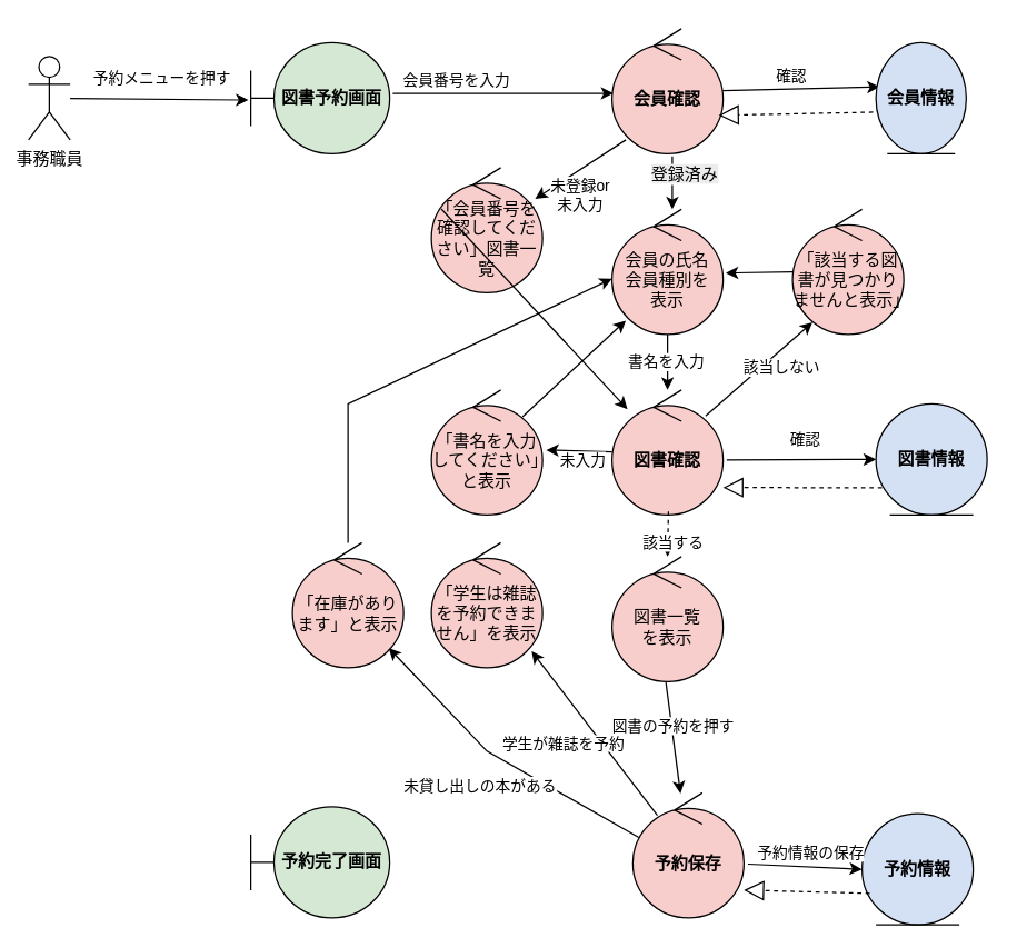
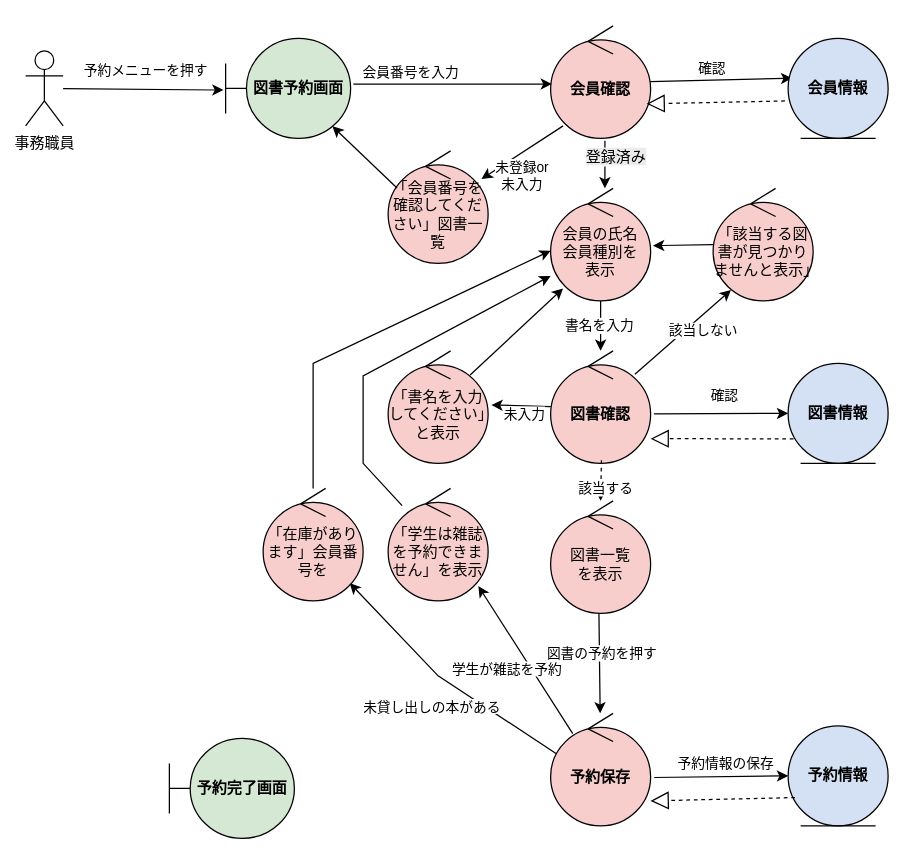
- <mxCell id="11" value="&lt;b&gt;会員情報&lt;/b&gt;" style="ellipse;shape=umlEntity;whiteSpace=wrap;html=1;fillColor=#D4E1F5;" parent="1" vertex="1"><mxGeometry x="630" y="30" width="65" height="80" as="geometry" /></mxCell>
+ <mxCell id="11" value="&lt;b&gt;会員情報&lt;/b&gt;" style="ellipse;shape=umlEntity;whiteSpace=wrap;html=1;fillColor=#D4E1F5;" parent="1" vertex="1"><mxGeometry x="630" y="30" width="80" height="80" as="geometry" /></mxCell>
- <mxCell id="30" style="edgeStyle=none;rounded=0;orthogonalLoop=1;jettySize=auto;html=1;exitX=0.089;exitY=0.33;exitDx=0;exitDy=0;exitPerimeter=0;" parent="1" source="14" target="24" edge="1"><mxGeometry relative="1" as="geometry"><mxPoint x="290" y="195" as="sourcePoint" /></mxGeometry></mxCell>
+ <mxCell id="30" style="edgeStyle=none;rounded=0;orthogonalLoop=1;jettySize=auto;html=1;exitX=0.089;exitY=0.33;exitDx=0;exitDy=0;exitPerimeter=0;entryX=0.854;entryY=0.878;entryDx=0;entryDy=0;entryPerimeter=0;" parent="1" source="14" target="3" edge="1"><mxGeometry relative="1" as="geometry"><mxPoint x="290" y="195" as="sourcePoint" /></mxGeometry></mxCell>
+ <mxCell id="44" style="edgeStyle=none;rounded=0;orthogonalLoop=1;jettySize=auto;html=1;entryX=0;entryY=0.778;entryDx=0;entryDy=0;entryPerimeter=0;" parent="1" source="45" target="6" edge="1"><mxGeometry relative="1" as="geometry"><mxPoint x="300" y="240" as="targetPoint" /><Array as="points"><mxPoint x="290" y="370" /><mxPoint x="290" y="300" /></Array></mxGeometry></mxCell>
- <mxCell id="47" value="「在庫があります」と表示" style="ellipse;shape=umlControl;whiteSpace=wrap;html=1;fillColor=#F8CECC;" parent="1" vertex="1"><mxGeometry x="210" y="390" width="80" height="90" as="geometry" /></mxCell>
+ <mxCell id="47" value="「在庫があります」会員番号を" style="ellipse;shape=umlControl;whiteSpace=wrap;html=1;fillColor=#F8CECC;" parent="1" vertex="1"><mxGeometry x="210" y="390" width="80" height="90" as="geometry" /></mxCell>
- <mxCell id="26" value="&lt;b&gt;予約保存&lt;/b&gt;" style="ellipse;shape=umlControl;whiteSpace=wrap;html=1;fillColor=#F8CECC;" parent="1" vertex="1"><mxGeometry x="455" y="570" width="80" height="90" as="geometry" /></mxCell>
+ <mxCell id="26" value="&lt;b&gt;予約保存&lt;/b&gt;" style="ellipse;shape=umlControl;whiteSpace=wrap;html=1;fillColor=#F8CECC;" parent="1" vertex="1"><mxGeometry x="440" y="570" width="80" height="90" as="geometry" /></mxCell>
- <mxCell id="18" value="&lt;b&gt;予約完了画面&lt;/b&gt;" style="shape=umlBoundary;whiteSpace=wrap;html=1;fillColor=#D5E8D4;" parent="1" vertex="1"><mxGeometry x="180" y="580" width="100" height="80" as="geometry" /></mxCell>
+ <mxCell id="18" value="&lt;b&gt;予約完了画面&lt;/b&gt;" style="shape=umlBoundary;whiteSpace=wrap;html=1;fillColor=#D5E8D4;" parent="1" vertex="1"><mxGeometry x="135" y="590" width="100" height="80" as="geometry" /></mxCell>
- <mxCell id="19" value="&lt;b&gt;予約情報&lt;/b&gt;" style="ellipse;shape=umlEntity;whiteSpace=wrap;html=1;fillColor=#D4E1F5;" parent="1" vertex="1"><mxGeometry x="620" y="585" width="80" height="80" as="geometry" /></mxCell>
+ <mxCell id="19" value="&lt;b&gt;予約情報&lt;/b&gt;" style="ellipse;shape=umlEntity;whiteSpace=wrap;html=1;fillColor=#D4E1F5;" parent="1" vertex="1"><mxGeometry x="630" y="580" width="80" height="80" as="geometry" /></mxCell>
